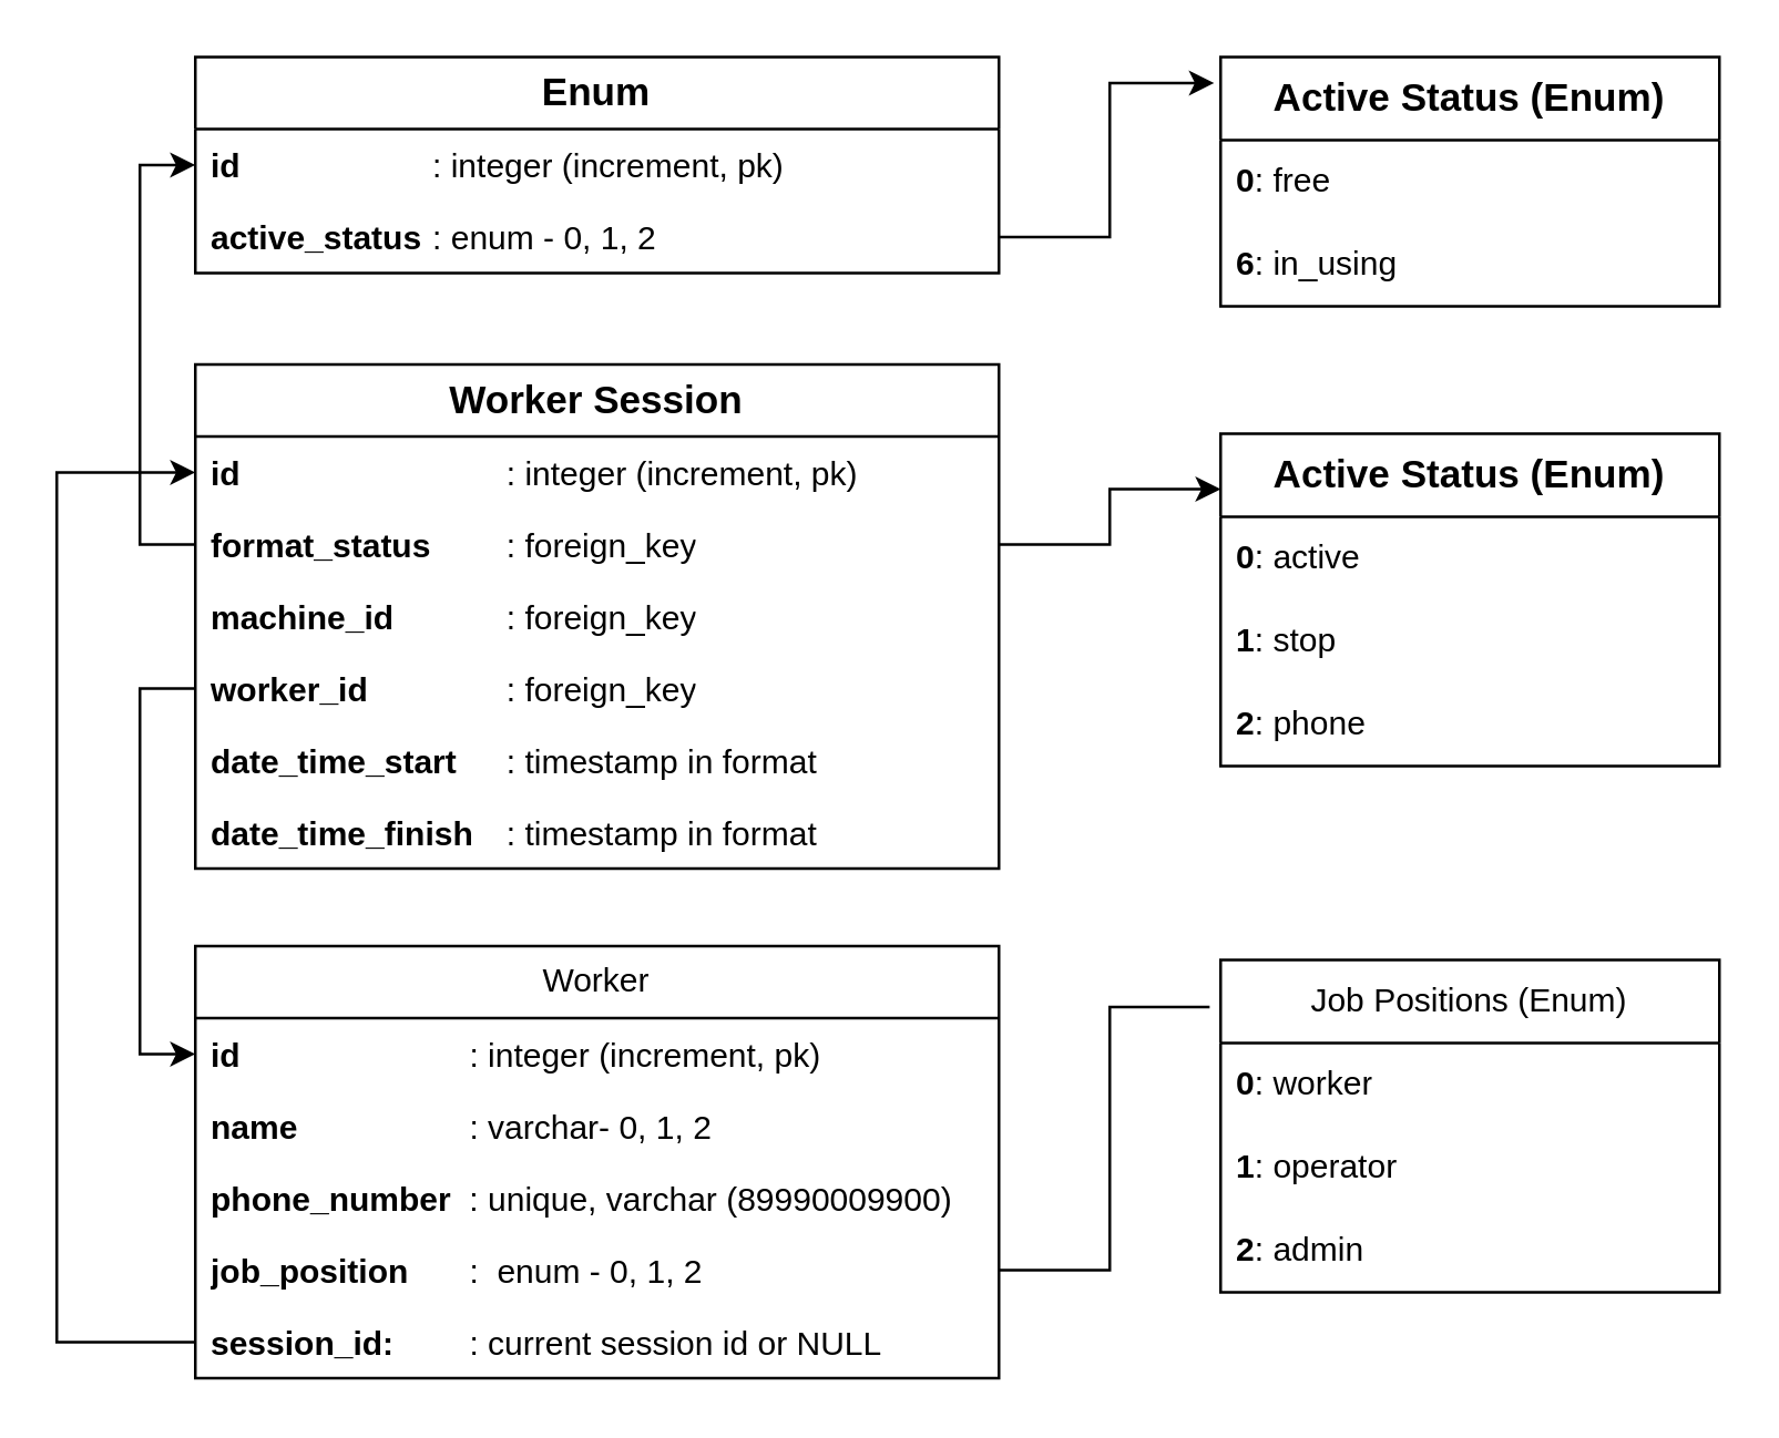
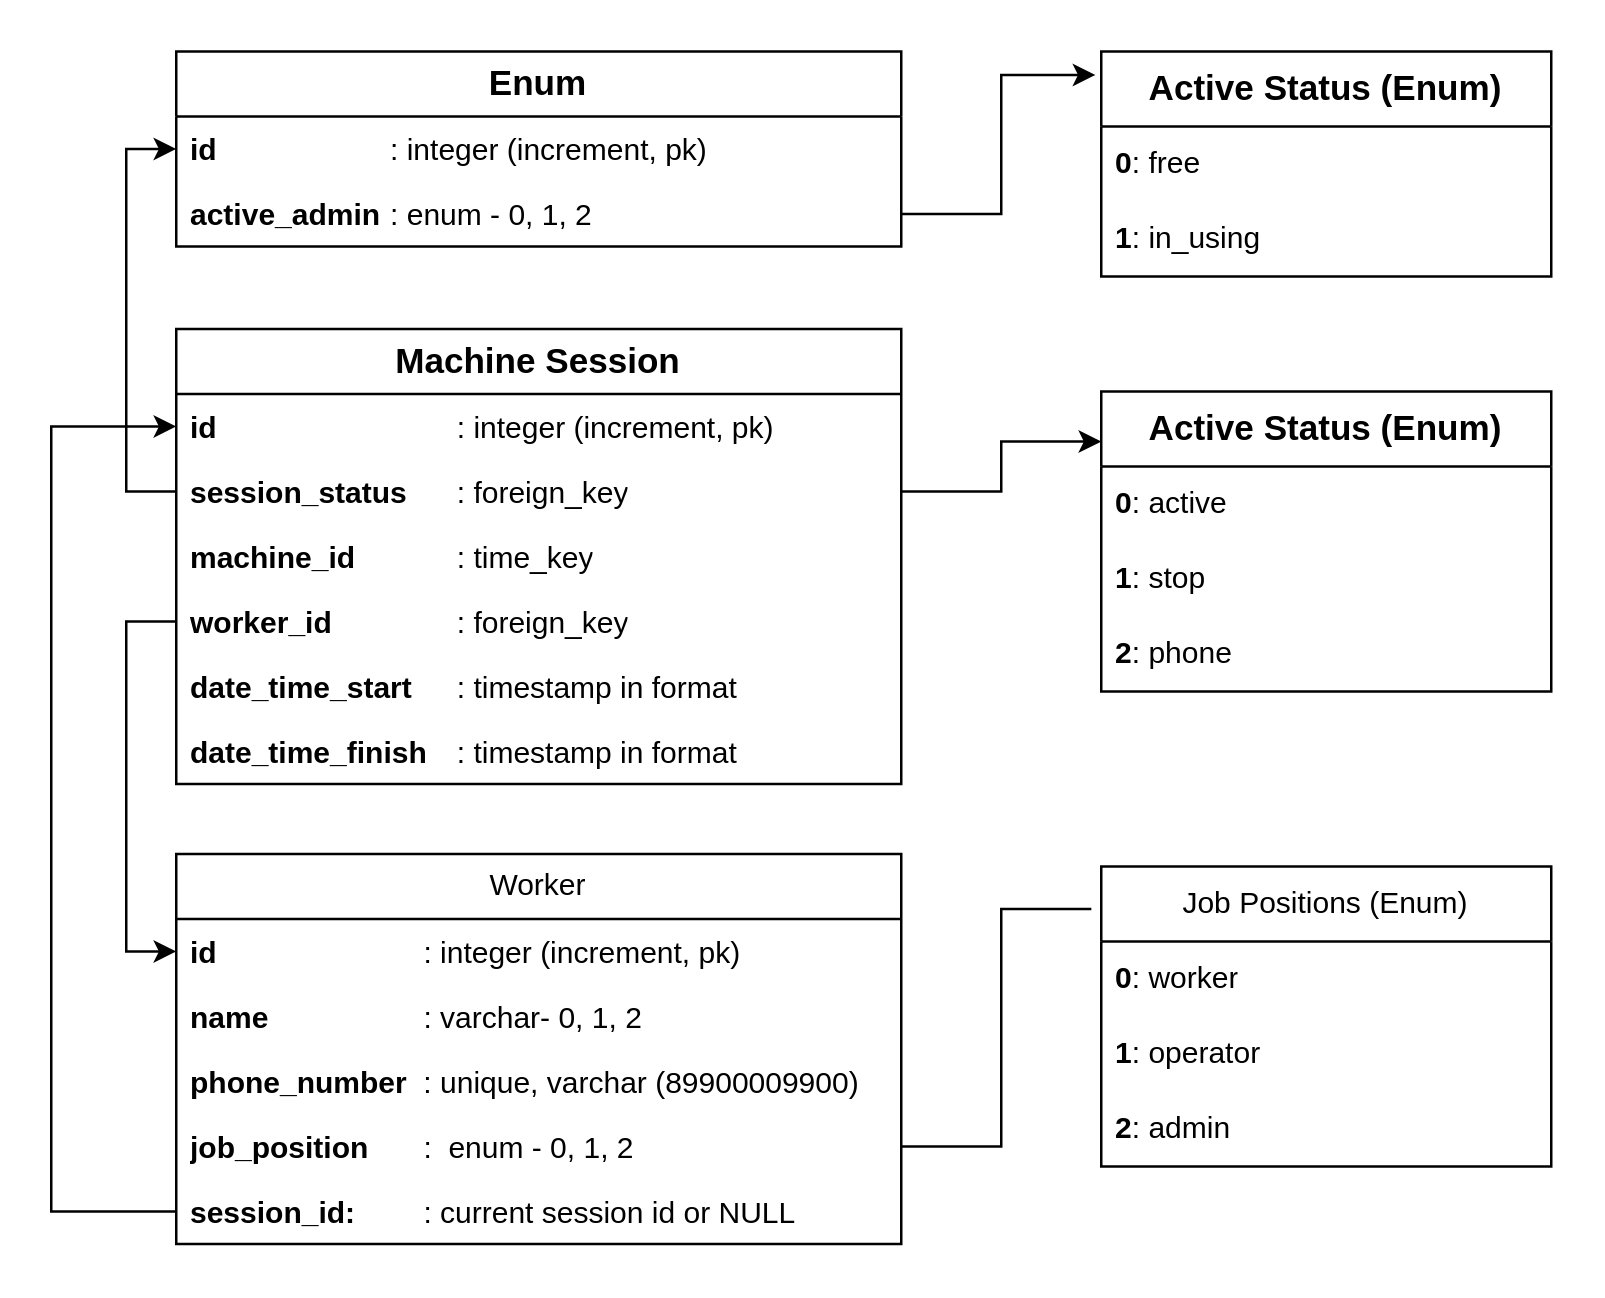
- <mxCell id="4" value="&lt;b&gt;active_status&lt;/b&gt;&lt;span style=&quot;white-space: pre;&quot;&gt;&#09;&lt;/span&gt;: enum - 0, 1, 2" style="text;strokeColor=none;fillColor=none;align=left;verticalAlign=top;spacingLeft=4;spacingRight=4;overflow=hidden;rotatable=0;points=[[0,0.5],[1,0.5]];portConstraint=eastwest;whiteSpace=wrap;html=1;" vertex="1" parent="2"><mxGeometry y="52" width="290" height="26" as="geometry" /></mxCell>
+ <mxCell id="4" value="&lt;b&gt;active_admin&lt;/b&gt;&lt;span style=&quot;white-space: pre;&quot;&gt;&#09;&lt;/span&gt;: enum - 0, 1, 2" style="text;strokeColor=none;fillColor=none;align=left;verticalAlign=top;spacingLeft=4;spacingRight=4;overflow=hidden;rotatable=0;points=[[0,0.5],[1,0.5]];portConstraint=eastwest;whiteSpace=wrap;html=1;" vertex="1" parent="2"><mxGeometry y="52" width="290" height="26" as="geometry" /></mxCell>
- <mxCell id="7" value="&lt;b&gt;6&lt;/b&gt;: in_using" style="text;strokeColor=none;fillColor=none;align=left;verticalAlign=middle;spacingLeft=4;spacingRight=4;overflow=hidden;points=[[0,0.5],[1,0.5]];portConstraint=eastwest;rotatable=0;whiteSpace=wrap;html=1;" vertex="1" parent="5"><mxGeometry y="60" width="180" height="30" as="geometry" /></mxCell>
+ <mxCell id="7" value="&lt;b&gt;1&lt;/b&gt;: in_using" style="text;strokeColor=none;fillColor=none;align=left;verticalAlign=middle;spacingLeft=4;spacingRight=4;overflow=hidden;points=[[0,0.5],[1,0.5]];portConstraint=eastwest;rotatable=0;whiteSpace=wrap;html=1;" vertex="1" parent="5"><mxGeometry y="60" width="180" height="30" as="geometry" /></mxCell>
- <mxCell id="14" value="&lt;h3&gt;Worker Session&lt;/h3&gt;" style="swimlane;fontStyle=0;childLayout=stackLayout;horizontal=1;startSize=26;fillColor=none;horizontalStack=0;resizeParent=1;resizeParentMax=0;resizeLast=0;collapsible=1;marginBottom=0;whiteSpace=wrap;html=1;" vertex="1" parent="1"><mxGeometry x="70" y="131" width="290" height="182" as="geometry" /></mxCell>
+ <mxCell id="14" value="&lt;h3&gt;Machine Session&lt;/h3&gt;" style="swimlane;fontStyle=0;childLayout=stackLayout;horizontal=1;startSize=26;fillColor=none;horizontalStack=0;resizeParent=1;resizeParentMax=0;resizeLast=0;collapsible=1;marginBottom=0;whiteSpace=wrap;html=1;" vertex="1" parent="1"><mxGeometry x="70" y="131" width="290" height="182" as="geometry" /></mxCell>
- <mxCell id="16" value="&lt;b&gt;format_status&lt;/b&gt;&lt;span style=&quot;white-space: pre;&quot;&gt;&#09;&lt;/span&gt;: foreign_key" style="text;strokeColor=none;fillColor=none;align=left;verticalAlign=top;spacingLeft=4;spacingRight=4;overflow=hidden;rotatable=0;points=[[0,0.5],[1,0.5]];portConstraint=eastwest;whiteSpace=wrap;html=1;" vertex="1" parent="14"><mxGeometry y="52" width="290" height="26" as="geometry" /></mxCell>
+ <mxCell id="16" value="&lt;b&gt;session_status&lt;/b&gt;&lt;span style=&quot;white-space: pre;&quot;&gt;&#09;&lt;/span&gt;: foreign_key" style="text;strokeColor=none;fillColor=none;align=left;verticalAlign=top;spacingLeft=4;spacingRight=4;overflow=hidden;rotatable=0;points=[[0,0.5],[1,0.5]];portConstraint=eastwest;whiteSpace=wrap;html=1;" vertex="1" parent="14"><mxGeometry y="52" width="290" height="26" as="geometry" /></mxCell>
- <mxCell id="17" value="&lt;b&gt;machine_id&lt;/b&gt;&lt;span style=&quot;white-space: pre;&quot;&gt;&#09;&lt;span style=&quot;white-space: pre;&quot;&gt;&#09;&lt;/span&gt;&lt;/span&gt;: foreign_key" style="text;strokeColor=none;fillColor=none;align=left;verticalAlign=top;spacingLeft=4;spacingRight=4;overflow=hidden;rotatable=0;points=[[0,0.5],[1,0.5]];portConstraint=eastwest;whiteSpace=wrap;html=1;" vertex="1" parent="14"><mxGeometry y="78" width="290" height="26" as="geometry" /></mxCell>
+ <mxCell id="17" value="&lt;b&gt;machine_id&lt;/b&gt;&lt;span style=&quot;white-space: pre;&quot;&gt;&#09;&lt;span style=&quot;white-space: pre;&quot;&gt;&#09;&lt;/span&gt;&lt;/span&gt;: time_key" style="text;strokeColor=none;fillColor=none;align=left;verticalAlign=top;spacingLeft=4;spacingRight=4;overflow=hidden;rotatable=0;points=[[0,0.5],[1,0.5]];portConstraint=eastwest;whiteSpace=wrap;html=1;" vertex="1" parent="14"><mxGeometry y="78" width="290" height="26" as="geometry" /></mxCell>
- <mxCell id="11" value="&lt;b&gt;phone_number&lt;span style=&quot;white-space: pre;&quot;&gt;&amp;nbsp; &lt;/span&gt;&lt;/b&gt;: unique, varchar (89990009900)&amp;nbsp;" style="text;strokeColor=none;fillColor=none;align=left;verticalAlign=top;spacingLeft=4;spacingRight=4;overflow=hidden;rotatable=0;points=[[0,0.5],[1,0.5]];portConstraint=eastwest;whiteSpace=wrap;html=1;" vertex="1" parent="8"><mxGeometry y="78" width="290" height="26" as="geometry" /></mxCell>
+ <mxCell id="11" value="&lt;b&gt;phone_number&lt;span style=&quot;white-space: pre;&quot;&gt;&amp;nbsp; &lt;/span&gt;&lt;/b&gt;: unique, varchar (89900009900)&amp;nbsp;" style="text;strokeColor=none;fillColor=none;align=left;verticalAlign=top;spacingLeft=4;spacingRight=4;overflow=hidden;rotatable=0;points=[[0,0.5],[1,0.5]];portConstraint=eastwest;whiteSpace=wrap;html=1;" vertex="1" parent="8"><mxGeometry y="78" width="290" height="26" as="geometry" /></mxCell>
